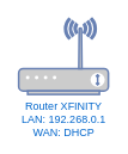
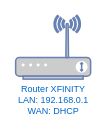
- <mxCell id="2" value="Router XFINITY&lt;div&gt;LAN: 192.268.0.1&lt;/div&gt;&lt;div&gt;WAN: DHCP&lt;/div&gt;&lt;div&gt;&lt;br&gt;&lt;/div&gt;" style="fontColor=#0066CC;verticalAlign=top;verticalLabelPosition=bottom;labelPosition=center;align=center;html=1;outlineConnect=0;fillColor=#CCCCCC;strokeColor=#6881B3;gradientColor=none;gradientDirection=north;strokeWidth=2;shape=mxgraph.networks.wireless_modem;" vertex="1" parent="1"><mxGeometry x="20" y="20" width="100" height="85" as="geometry" /></mxCell>
+ <mxCell id="2" value="Router XFINITY&lt;div&gt;LAN: 192.168.0.1&lt;/div&gt;&lt;div&gt;WAN: DHCP&lt;/div&gt;&lt;div&gt;&lt;br&gt;&lt;/div&gt;" style="fontColor=#0066CC;verticalAlign=top;verticalLabelPosition=bottom;labelPosition=center;align=center;html=1;outlineConnect=0;fillColor=#CCCCCC;strokeColor=#6881B3;gradientColor=none;gradientDirection=north;strokeWidth=2;shape=mxgraph.networks.wireless_modem;" vertex="1" parent="1"><mxGeometry x="20" y="20" width="100" height="85" as="geometry" /></mxCell>
